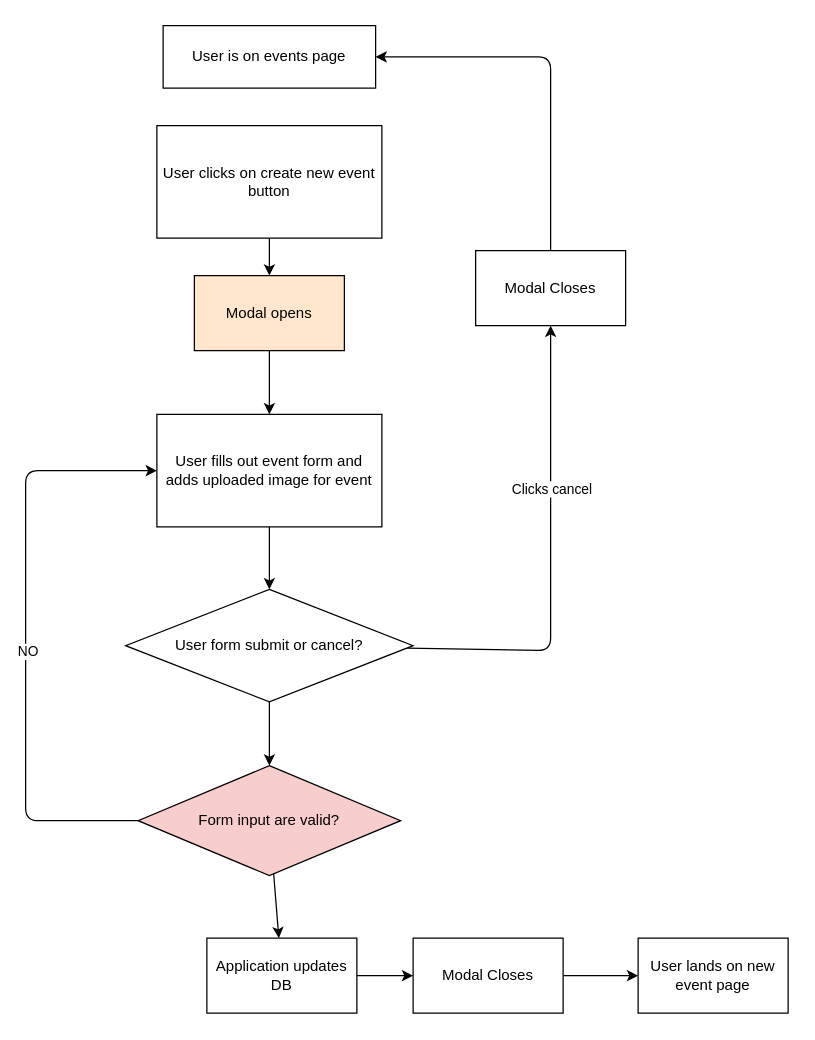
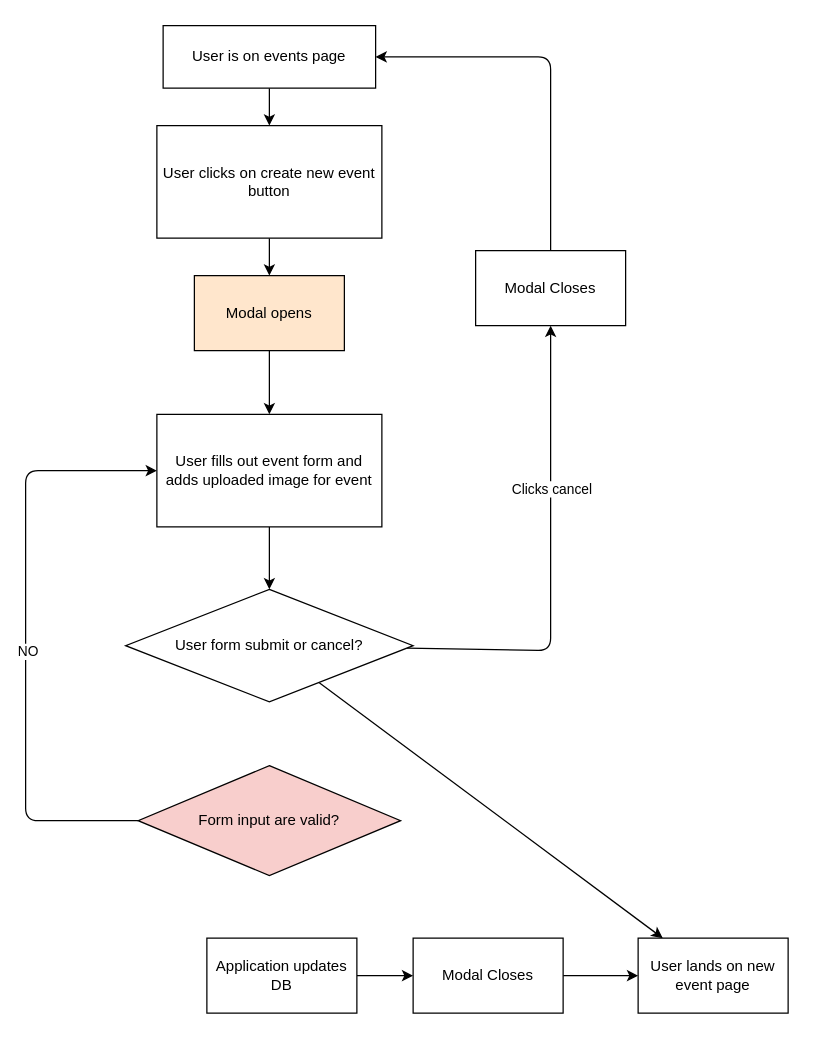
+ <mxCell id="10" style="edgeStyle=none;html=1;entryX=0.5;entryY=0;entryDx=0;entryDy=0;" edge="1" parent="1" source="11" target="3"><mxGeometry relative="1" as="geometry" /></mxCell>
- <mxCell id="8" value="" style="edgeStyle=none;html=1;" edge="1" parent="1" source="9" target="17"><mxGeometry relative="1" as="geometry" /></mxCell>
+ <mxCell id="8" value="" style="edgeStyle=none;html=1;" edge="1" parent="1" source="9" target="24"><mxGeometry relative="1" as="geometry" /></mxCell>
- <mxCell id="16" value="" style="edgeStyle=none;html=1;" edge="1" parent="1" source="17" target="21"><mxGeometry relative="1" as="geometry" /></mxCell>
